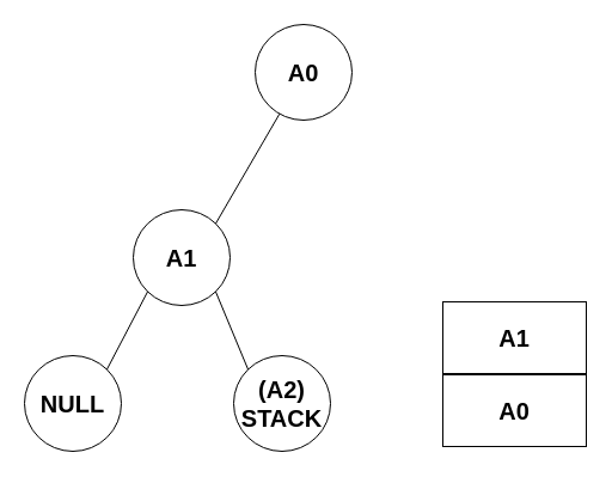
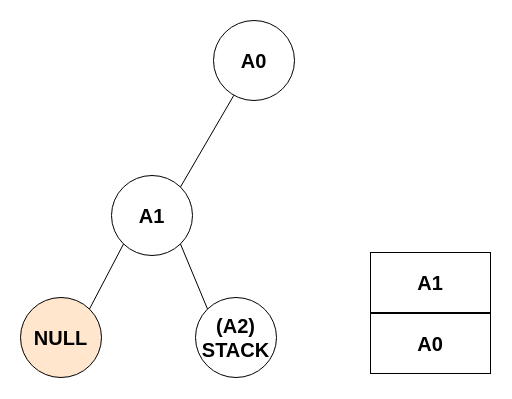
- <mxCell id="5" value="&lt;b&gt;&lt;font style=&quot;font-size: 20px&quot;&gt;NULL&lt;/font&gt;&lt;/b&gt;" style="ellipse;whiteSpace=wrap;html=1;" vertex="1" parent="1"><mxGeometry x="20" y="297" width="81" height="80" as="geometry" /></mxCell>
+ <mxCell id="5" value="&lt;b&gt;&lt;font style=&quot;font-size: 20px&quot;&gt;NULL&lt;/font&gt;&lt;/b&gt;" style="ellipse;whiteSpace=wrap;html=1;fillColor=#ffe6cc;" vertex="1" parent="1"><mxGeometry x="20" y="297" width="81" height="80" as="geometry" /></mxCell>
